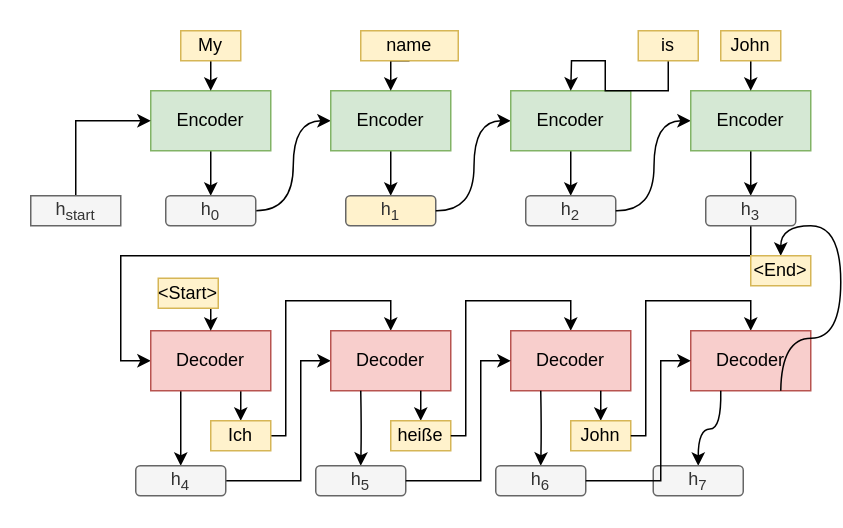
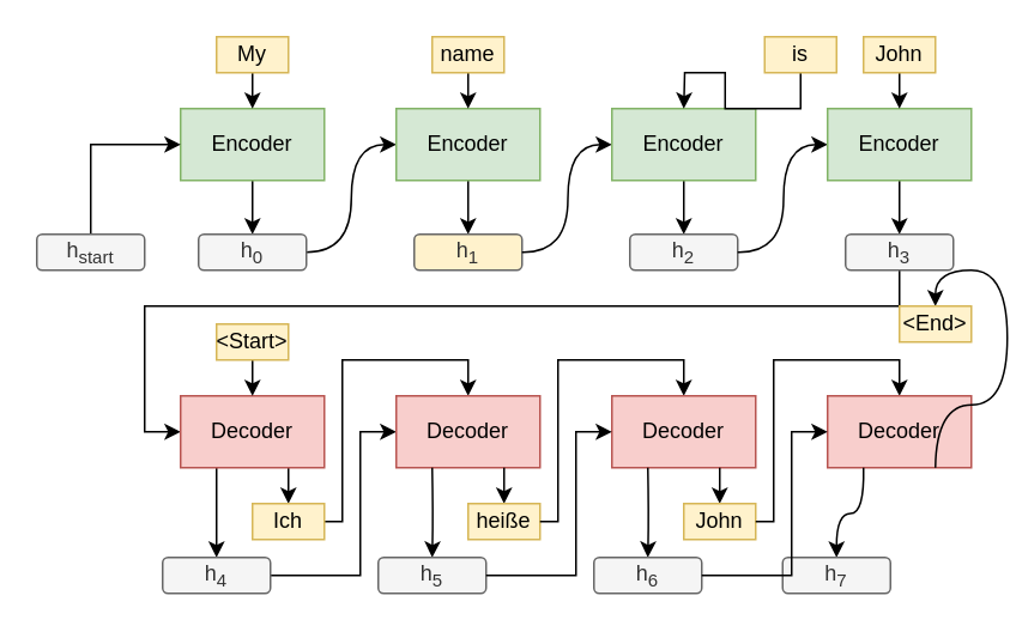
- <mxCell id="26" value="name" style="text;html=1;strokeColor=#d6b656;fillColor=#fff2cc;align=center;verticalAlign=middle;whiteSpace=wrap;rounded=0;" parent="1" vertex="1"><mxGeometry x="240" y="20" width="65" height="20" as="geometry" /></mxCell>
+ <mxCell id="26" value="name" style="text;html=1;strokeColor=#d6b656;fillColor=#fff2cc;align=center;verticalAlign=middle;whiteSpace=wrap;rounded=0;" parent="1" vertex="1"><mxGeometry x="240" y="20" width="40" height="20" as="geometry" /></mxCell>
- <mxCell id="10" value="h&lt;sub&gt;start&lt;/sub&gt;" style="whiteSpace=wrap;html=1;fillColor=#f5f5f5;strokeColor=#666666;fontColor=#333333;rounded=0;" parent="1" vertex="1"><mxGeometry x="20" y="130" width="60" height="20" as="geometry" /></mxCell>
+ <mxCell id="10" value="h&lt;sub&gt;start&lt;/sub&gt;" style="rounded=1;whiteSpace=wrap;html=1;fillColor=#f5f5f5;strokeColor=#666666;fontColor=#333333;" parent="1" vertex="1"><mxGeometry x="20" y="130" width="60" height="20" as="geometry" /></mxCell>
- <mxCell id="37" value="&amp;lt;Start&amp;gt;" style="text;html=1;strokeColor=#d6b656;fillColor=#fff2cc;align=center;verticalAlign=middle;whiteSpace=wrap;rounded=0;" parent="1" vertex="1"><mxGeometry x="105" y="185" width="40" height="20" as="geometry" /></mxCell>
+ <mxCell id="37" value="&amp;lt;Start&amp;gt;" style="text;html=1;strokeColor=#d6b656;fillColor=#fff2cc;align=center;verticalAlign=middle;whiteSpace=wrap;rounded=0;" parent="1" vertex="1"><mxGeometry x="120" y="180" width="40" height="20" as="geometry" /></mxCell>
